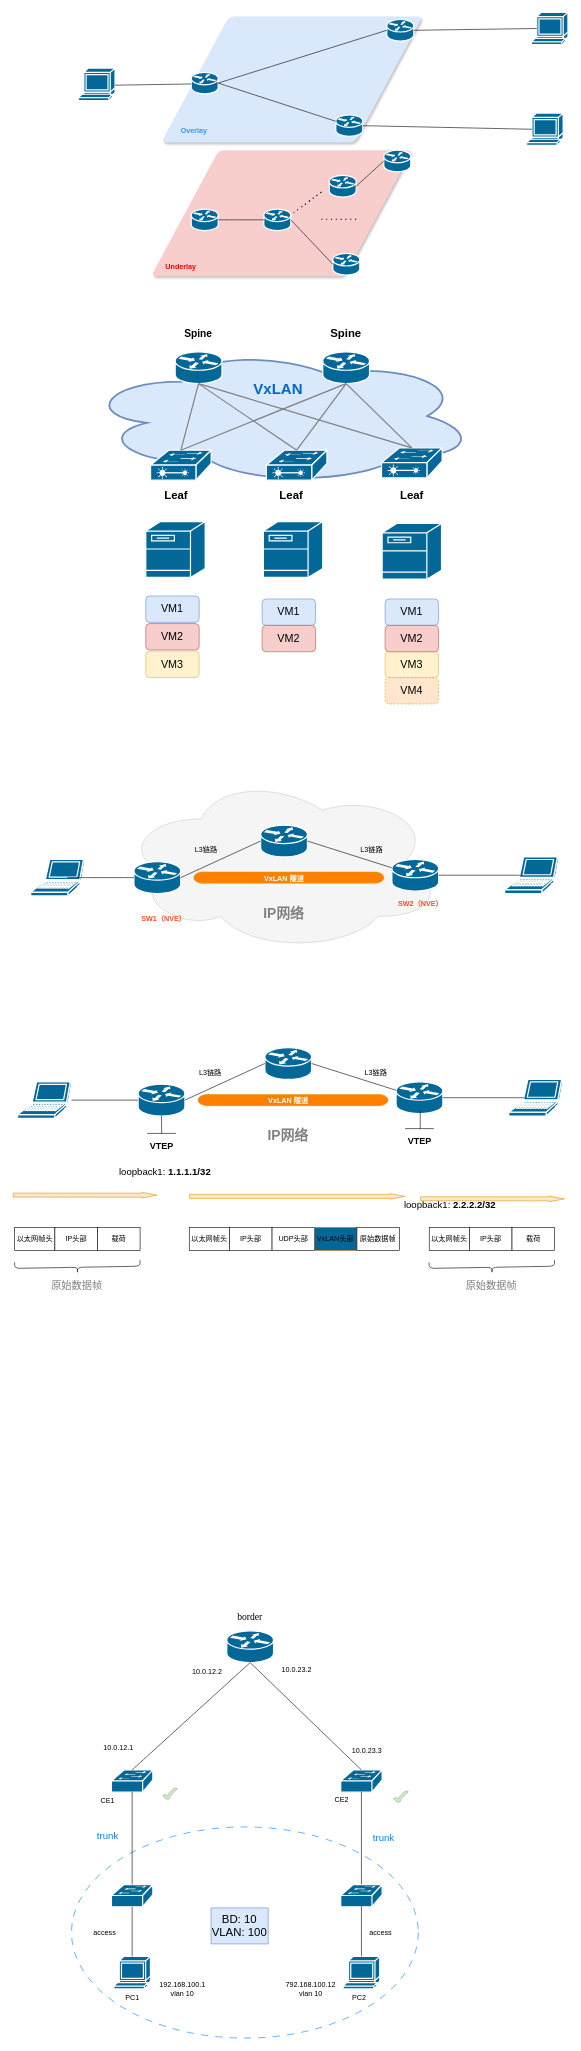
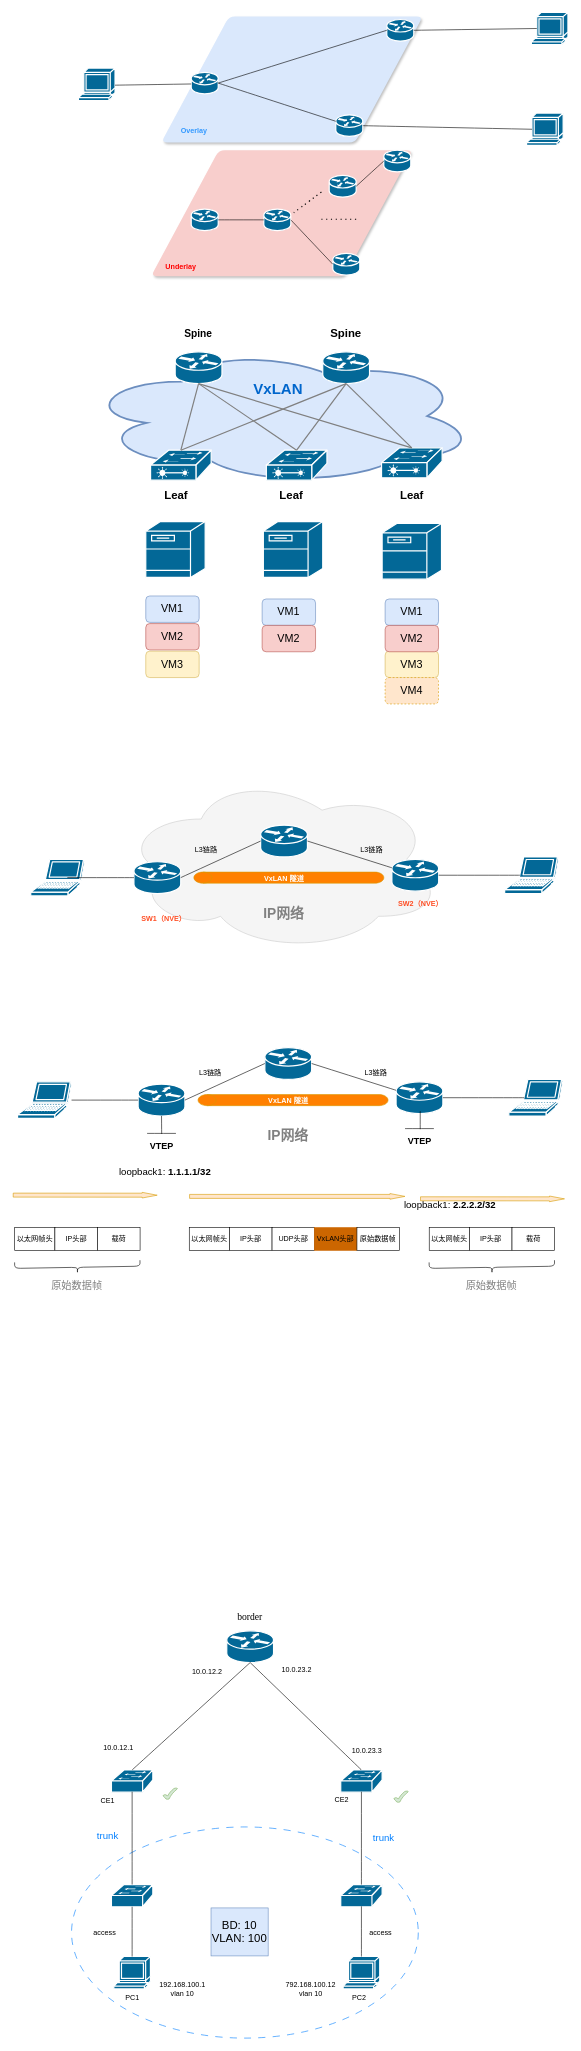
- <mxCell id="108" value="VxLAN头部" style="rounded=0;whiteSpace=wrap;html=1;fillColor=#036897;strokeColor=#CC6600;" parent="1" vertex="1"><mxGeometry x="523.25" y="2045.87" width="71" height="38" as="geometry" /></mxCell>
+ <mxCell id="108" value="VxLAN头部" style="rounded=0;whiteSpace=wrap;html=1;fillColor=#CC6600;strokeColor=#CC6600;" parent="1" vertex="1"><mxGeometry x="523.25" y="2045.87" width="71" height="38" as="geometry" /></mxCell>
- <mxCell id="128" value="&lt;div&gt;&lt;font style=&quot;font-size: 19px;&quot;&gt;BD: 10&lt;/font&gt;&lt;/div&gt;&lt;div&gt;&lt;font style=&quot;font-size: 19px;&quot;&gt;VLAN: 100&lt;/font&gt;&lt;/div&gt;" style="text;html=1;align=center;verticalAlign=middle;whiteSpace=wrap;rounded=0;fillColor=#dae8fc;strokeColor=#6c8ebf;" parent="1" vertex="1"><mxGeometry x="351" y="3180" width="95.25" height="60" as="geometry" /></mxCell>
+ <mxCell id="128" value="&lt;div&gt;&lt;font style=&quot;font-size: 19px;&quot;&gt;BD: 10&lt;/font&gt;&lt;/div&gt;&lt;div&gt;&lt;font style=&quot;font-size: 19px;&quot;&gt;VLAN: 100&lt;/font&gt;&lt;/div&gt;" style="text;html=1;align=center;verticalAlign=middle;whiteSpace=wrap;rounded=0;fillColor=#dae8fc;strokeColor=#6c8ebf;" parent="1" vertex="1"><mxGeometry x="351" y="3180" width="95.25" height="80" as="geometry" /></mxCell>
